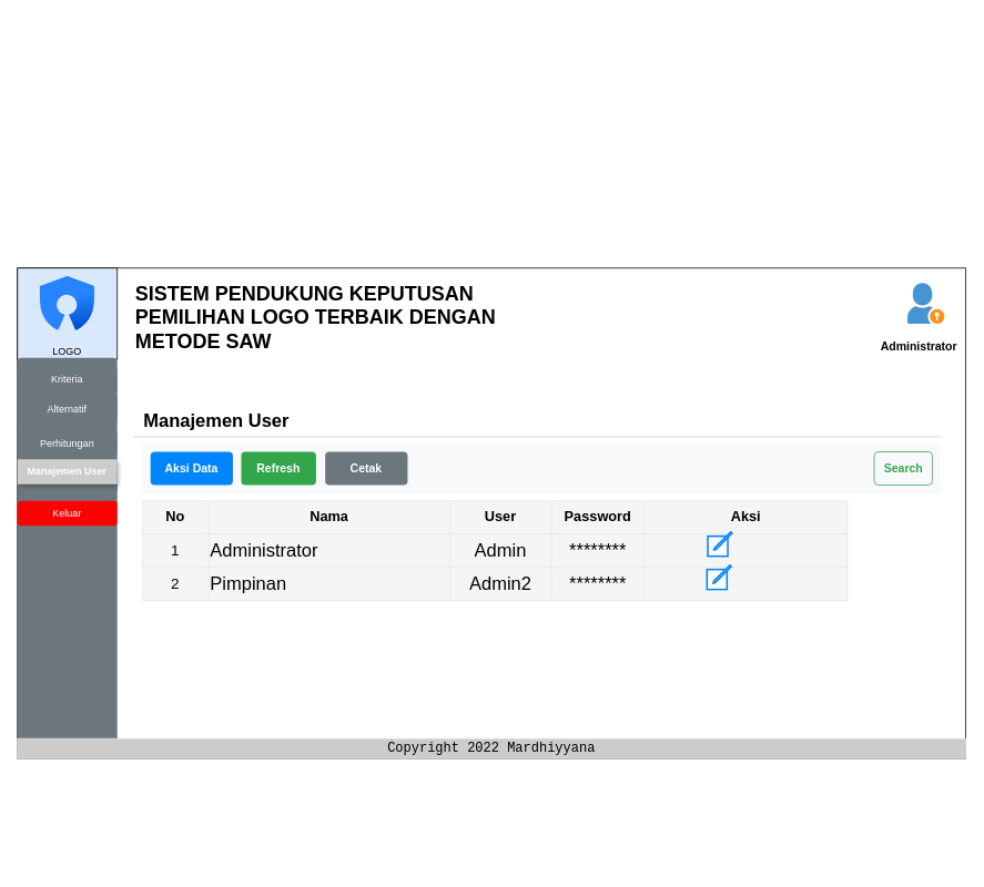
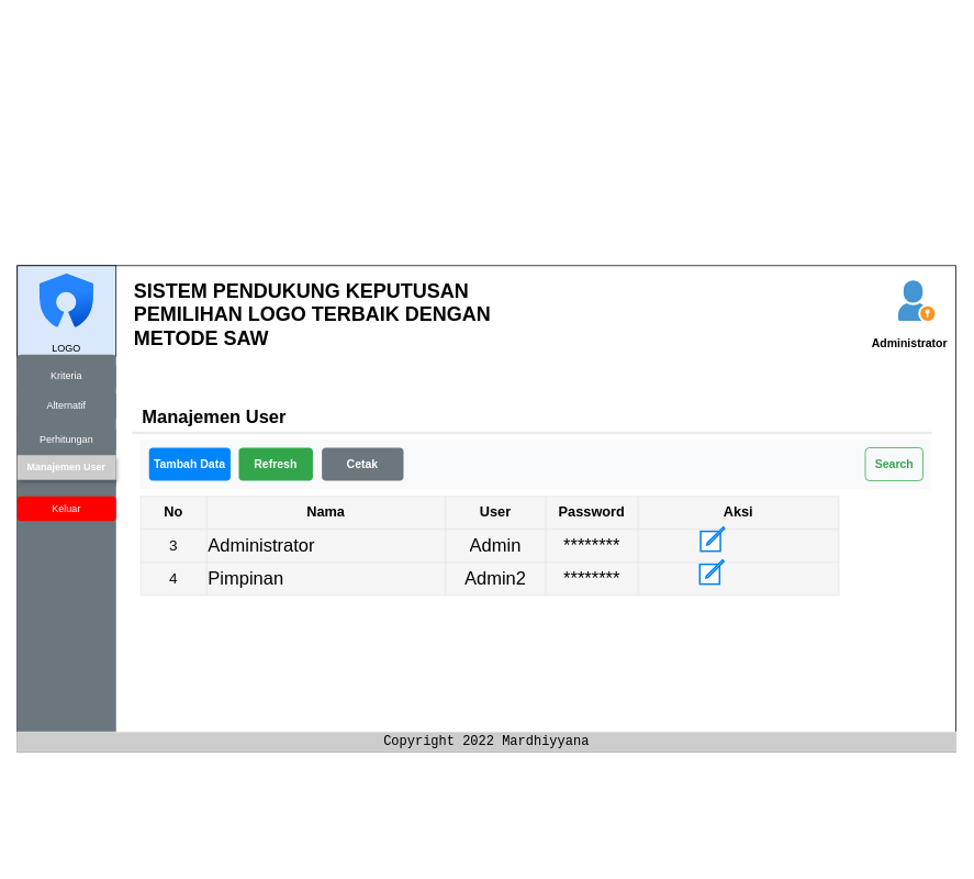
- <mxCell id="20" value="Aksi Data" style="html=1;shadow=0;dashed=0;shape=mxgraph.bootstrap.rrect;rSize=5;strokeColor=none;strokeWidth=1;fillColor=#0085FC;fontColor=#FFFFFF;whiteSpace=wrap;align=center;verticalAlign=middle;spacingLeft=0;fontStyle=1;fontSize=14;spacing=5;labelBackgroundColor=none;fontFamily=Helvetica;" parent="18" vertex="1"><mxGeometry x="11" y="10" width="99" height="40" as="geometry" /></mxCell>
+ <mxCell id="20" value="Tambah Data" style="html=1;shadow=0;dashed=0;shape=mxgraph.bootstrap.rrect;rSize=5;strokeColor=none;strokeWidth=1;fillColor=#0085FC;fontColor=#FFFFFF;whiteSpace=wrap;align=center;verticalAlign=middle;spacingLeft=0;fontStyle=1;fontSize=14;spacing=5;labelBackgroundColor=none;fontFamily=Helvetica;" parent="18" vertex="1"><mxGeometry x="11" y="10" width="99" height="40" as="geometry" /></mxCell>
- <mxCell id="31" value="1" style="shape=partialRectangle;html=1;whiteSpace=wrap;connectable=0;overflow=hidden;fillColor=none;top=0;left=0;bottom=0;right=0;pointerEvents=1;shadow=0;labelBackgroundColor=none;strokeColor=#E6E6E6;fontFamily=Helvetica;fontSize=18;fontColor=#000000;" parent="30" vertex="1"><mxGeometry width="80" height="40" as="geometry"><mxRectangle width="80" height="40" as="alternateBounds" /></mxGeometry></mxCell>
+ <mxCell id="31" value="3" style="shape=partialRectangle;html=1;whiteSpace=wrap;connectable=0;overflow=hidden;fillColor=none;top=0;left=0;bottom=0;right=0;pointerEvents=1;shadow=0;labelBackgroundColor=none;strokeColor=#E6E6E6;fontFamily=Helvetica;fontSize=18;fontColor=#000000;" parent="30" vertex="1"><mxGeometry width="80" height="40" as="geometry"><mxRectangle width="80" height="40" as="alternateBounds" /></mxGeometry></mxCell>
- <mxCell id="37" value="2" style="shape=partialRectangle;html=1;whiteSpace=wrap;connectable=0;overflow=hidden;fillColor=none;top=0;left=0;bottom=0;right=0;pointerEvents=1;shadow=0;labelBackgroundColor=none;strokeColor=#E6E6E6;fontFamily=Helvetica;fontSize=18;fontColor=#000000;" parent="36" vertex="1"><mxGeometry width="80" height="40" as="geometry"><mxRectangle width="80" height="40" as="alternateBounds" /></mxGeometry></mxCell>
+ <mxCell id="37" value="4" style="shape=partialRectangle;html=1;whiteSpace=wrap;connectable=0;overflow=hidden;fillColor=none;top=0;left=0;bottom=0;right=0;pointerEvents=1;shadow=0;labelBackgroundColor=none;strokeColor=#E6E6E6;fontFamily=Helvetica;fontSize=18;fontColor=#000000;" parent="36" vertex="1"><mxGeometry width="80" height="40" as="geometry"><mxRectangle width="80" height="40" as="alternateBounds" /></mxGeometry></mxCell>
